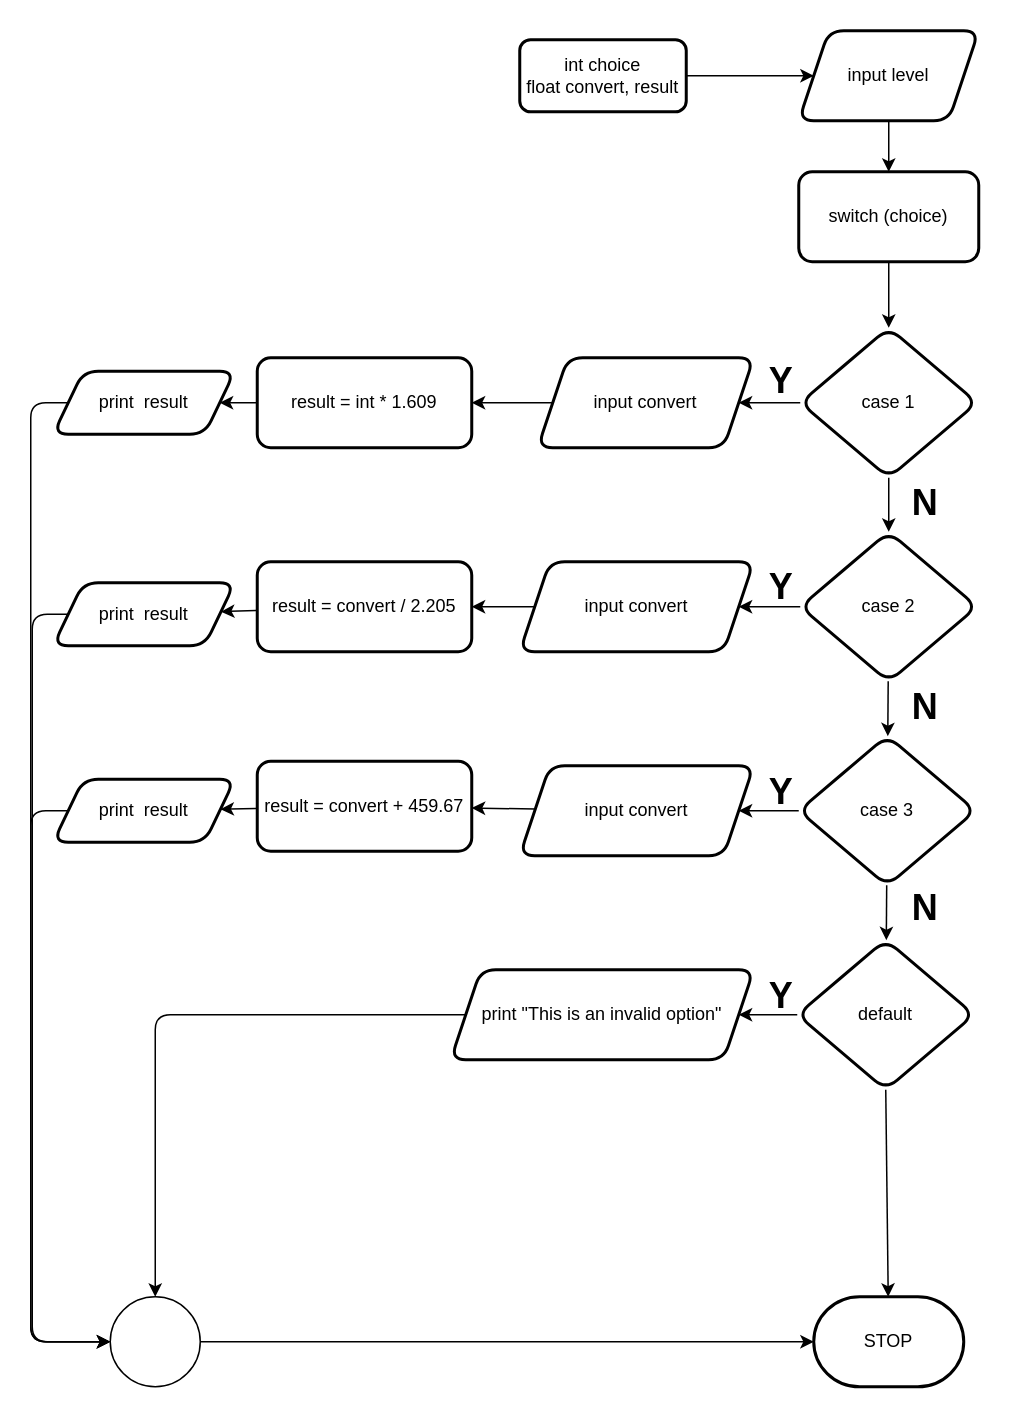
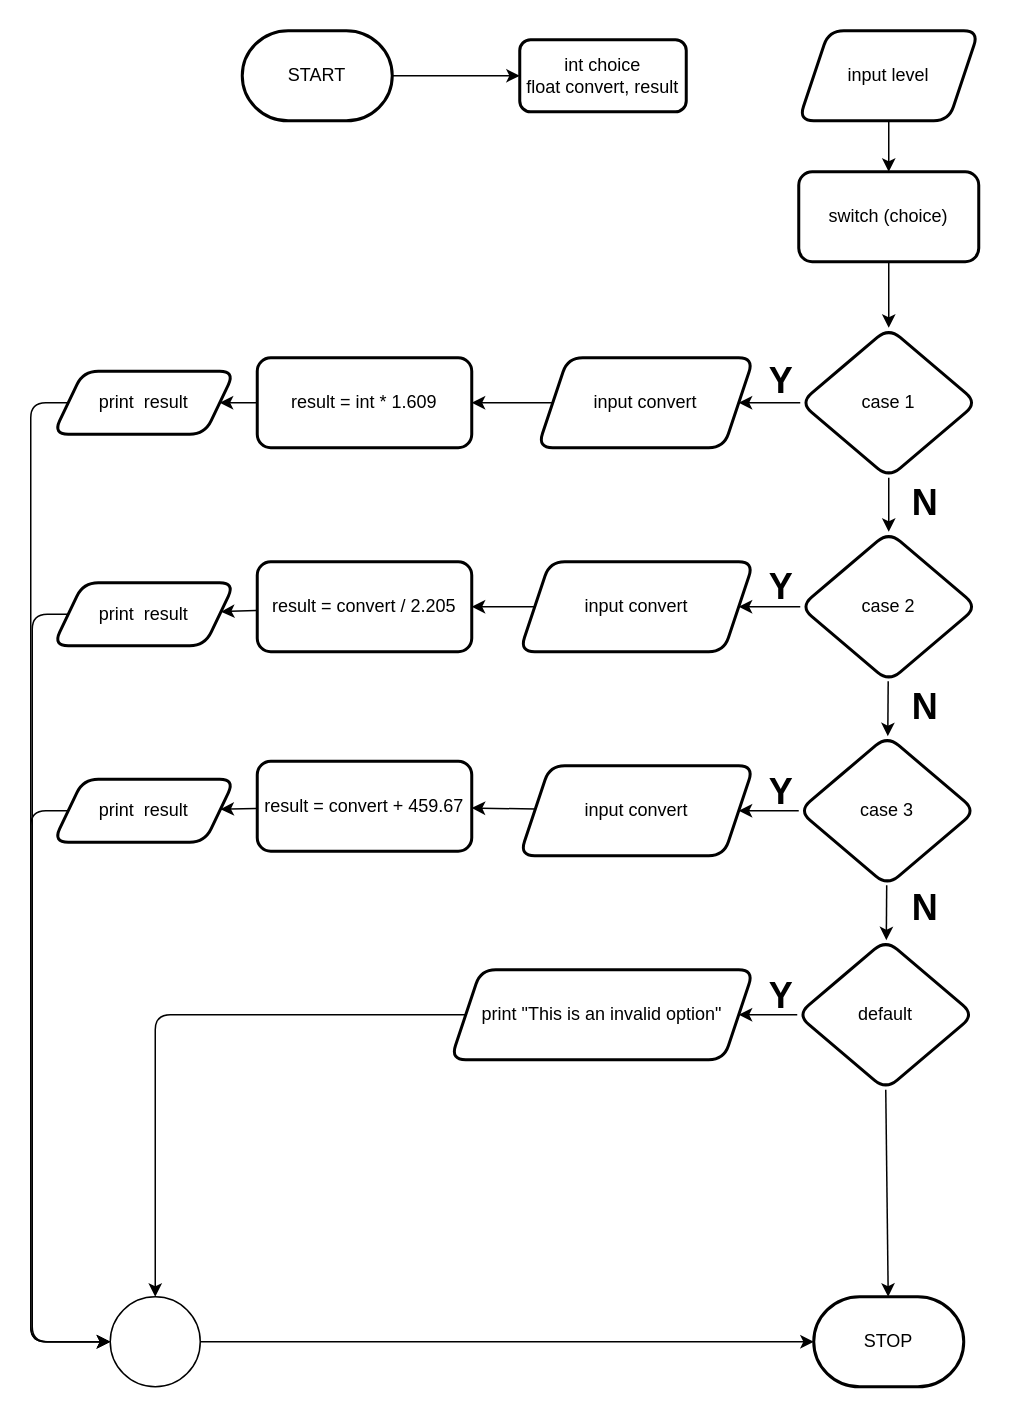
+ <mxCell id="3" value="START" style="strokeWidth=2;html=1;shape=mxgraph.flowchart.terminator;whiteSpace=wrap;" vertex="1" parent="1"><mxGeometry x="161" y="20" width="100" height="60" as="geometry" /></mxCell>
+ <mxCell id="2" value="" style="edgeStyle=none;html=1;" edge="1" parent="1" source="3" target="5"><mxGeometry relative="1" as="geometry" /></mxCell>
- <mxCell id="4" value="" style="edgeStyle=none;html=1;" edge="1" parent="1" source="5" target="7"><mxGeometry relative="1" as="geometry" /></mxCell>
